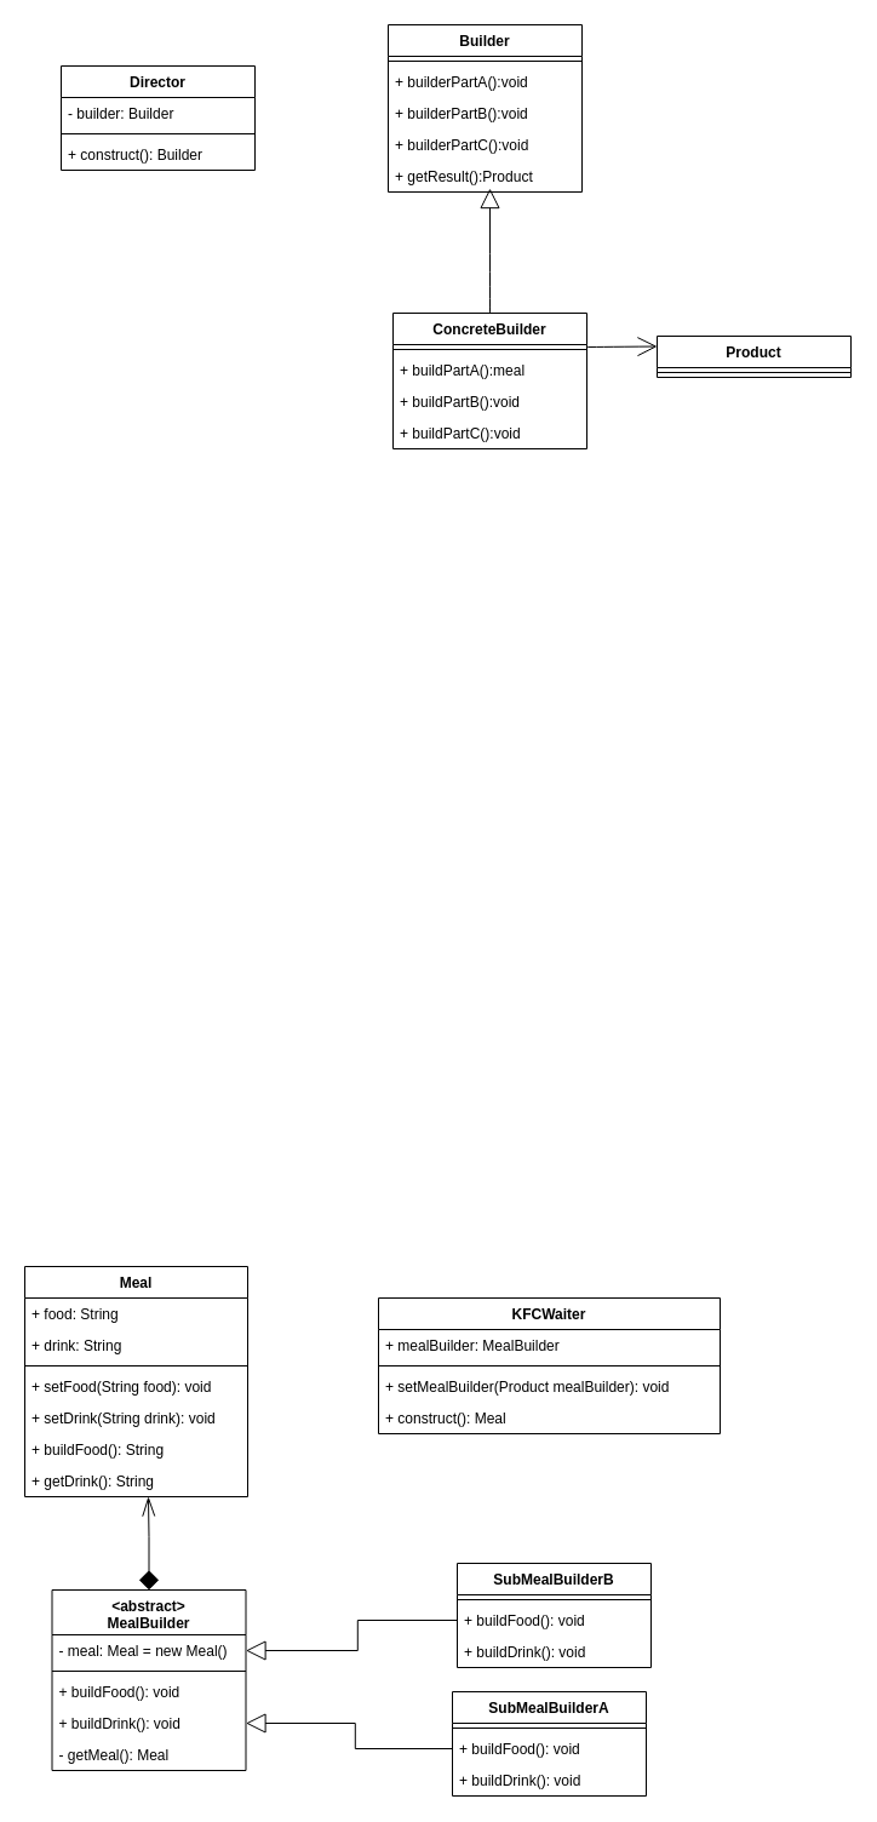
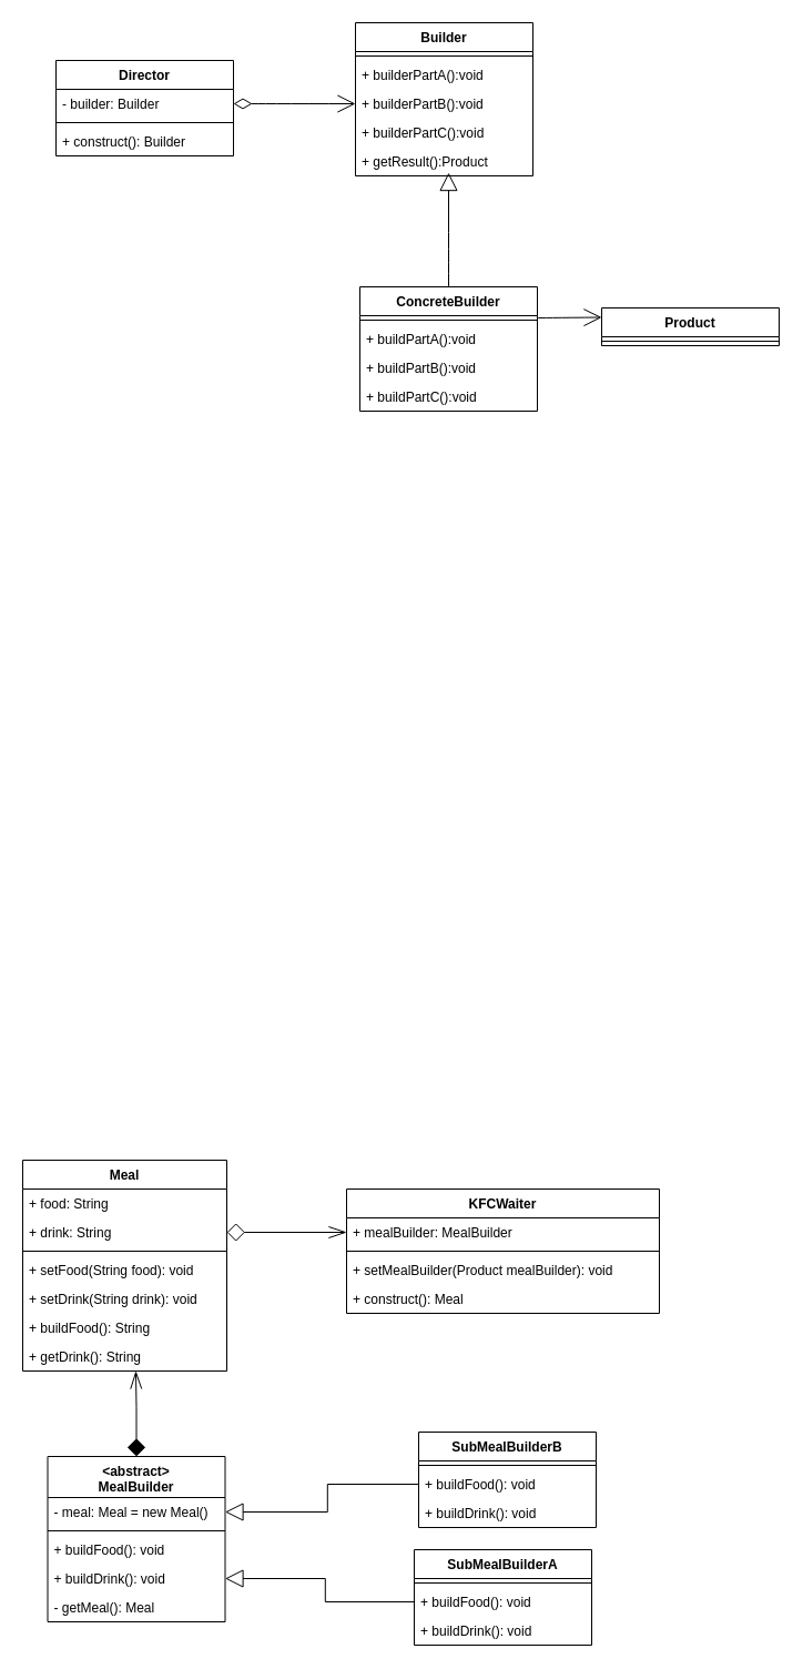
+ <mxCell id="21" style="edgeStyle=none;curved=1;rounded=0;orthogonalLoop=1;jettySize=auto;html=1;exitX=1;exitY=0.5;exitDx=0;exitDy=0;endArrow=open;startSize=14;endSize=14;sourcePerimeterSpacing=8;targetPerimeterSpacing=8;entryX=0;entryY=0.5;entryDx=0;entryDy=0;startArrow=diamondThin;startFill=0;" edge="1" parent="1" source="3" target="9"><mxGeometry relative="1" as="geometry" /></mxCell>
- <mxCell id="16" value="+ buildPartA():meal" style="text;strokeColor=none;fillColor=none;align=left;verticalAlign=top;spacingLeft=4;spacingRight=4;overflow=hidden;rotatable=0;points=[[0,0.5],[1,0.5]];portConstraint=eastwest;" vertex="1" parent="14"><mxGeometry y="34" width="160" height="26" as="geometry" /></mxCell>
+ <mxCell id="16" value="+ buildPartA():void" style="text;strokeColor=none;fillColor=none;align=left;verticalAlign=top;spacingLeft=4;spacingRight=4;overflow=hidden;rotatable=0;points=[[0,0.5],[1,0.5]];portConstraint=eastwest;" vertex="1" parent="14"><mxGeometry y="34" width="160" height="26" as="geometry" /></mxCell>
+ <mxCell id="50" style="edgeStyle=orthogonalEdgeStyle;rounded=0;orthogonalLoop=1;jettySize=auto;html=1;exitX=1;exitY=0.5;exitDx=0;exitDy=0;entryX=0;entryY=0.5;entryDx=0;entryDy=0;startArrow=diamond;startFill=0;endArrow=openThin;endFill=0;startSize=14;endSize=14;sourcePerimeterSpacing=8;targetPerimeterSpacing=8;" edge="1" parent="1" source="24" target="46"><mxGeometry relative="1" as="geometry" /></mxCell>
